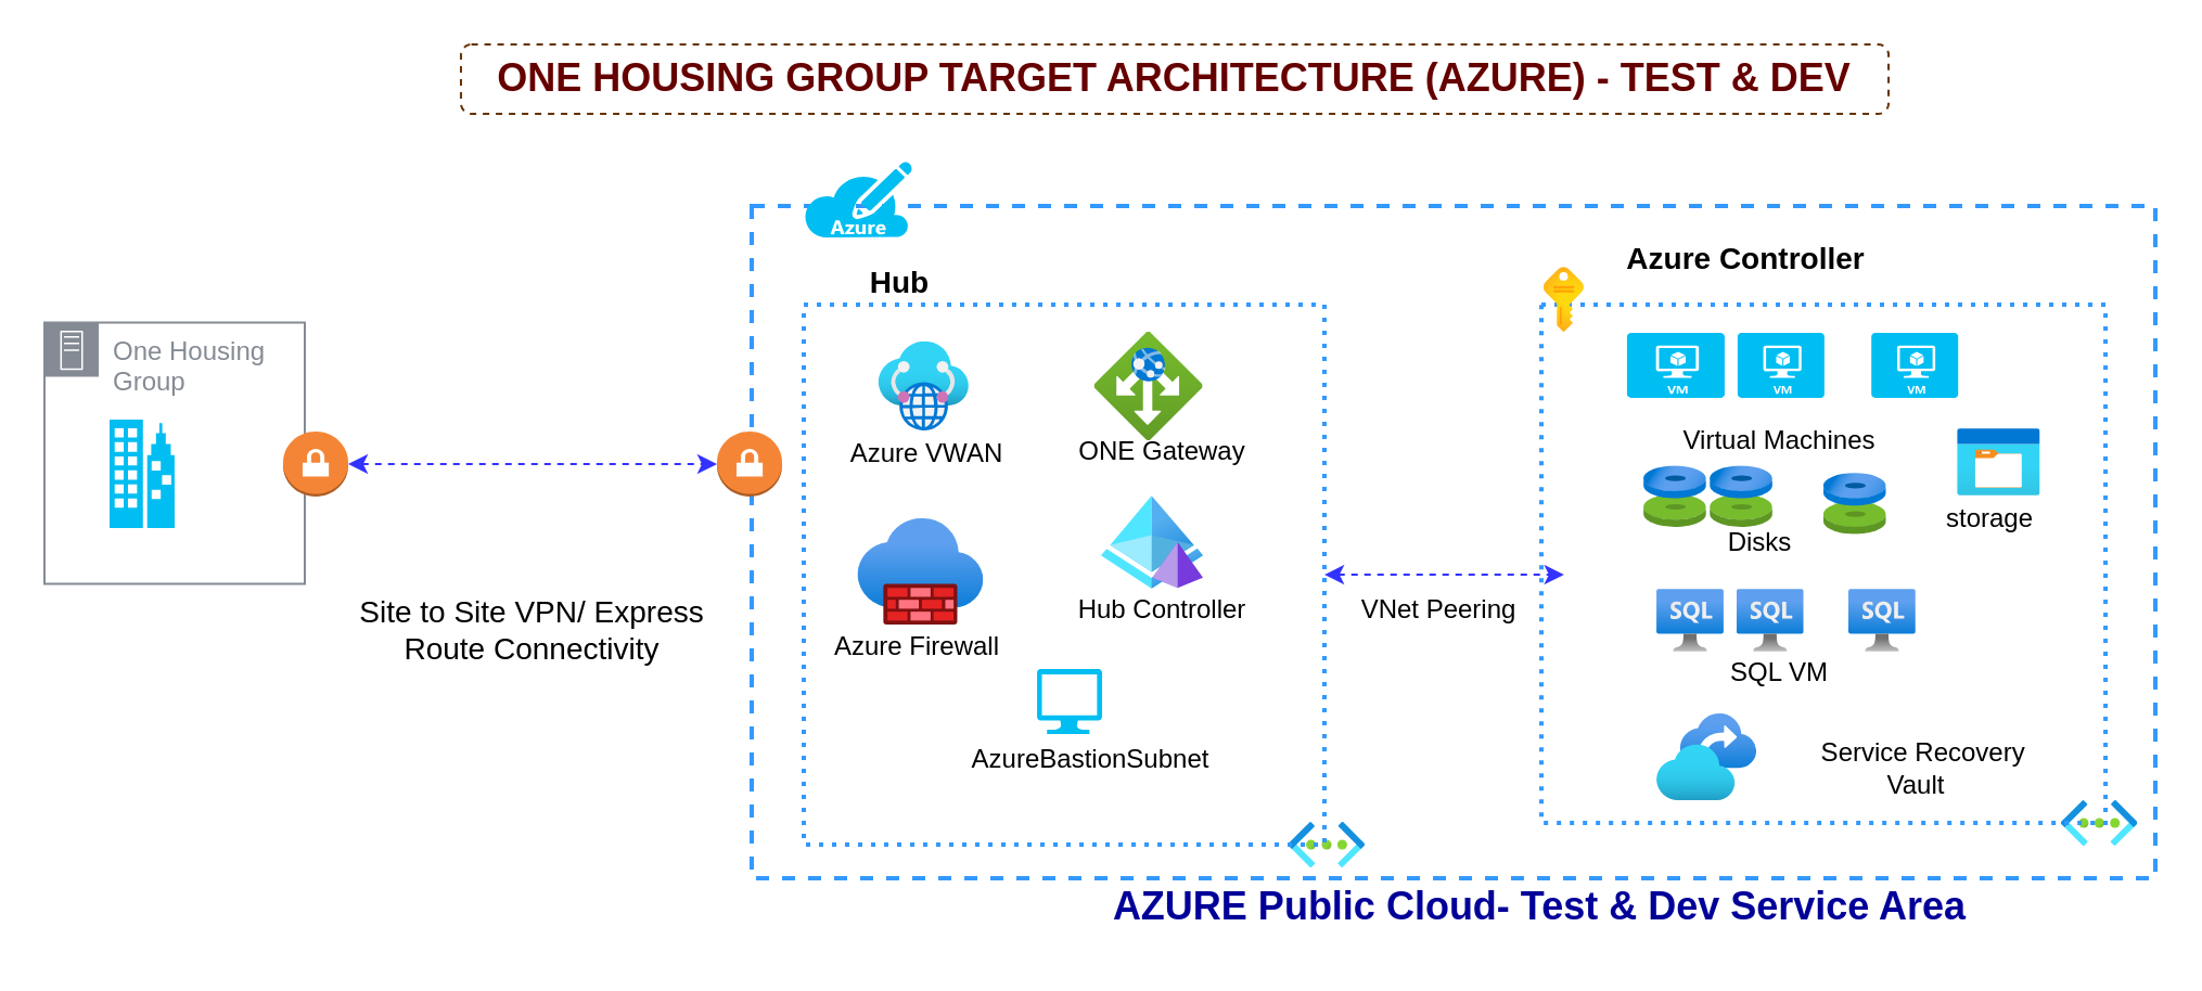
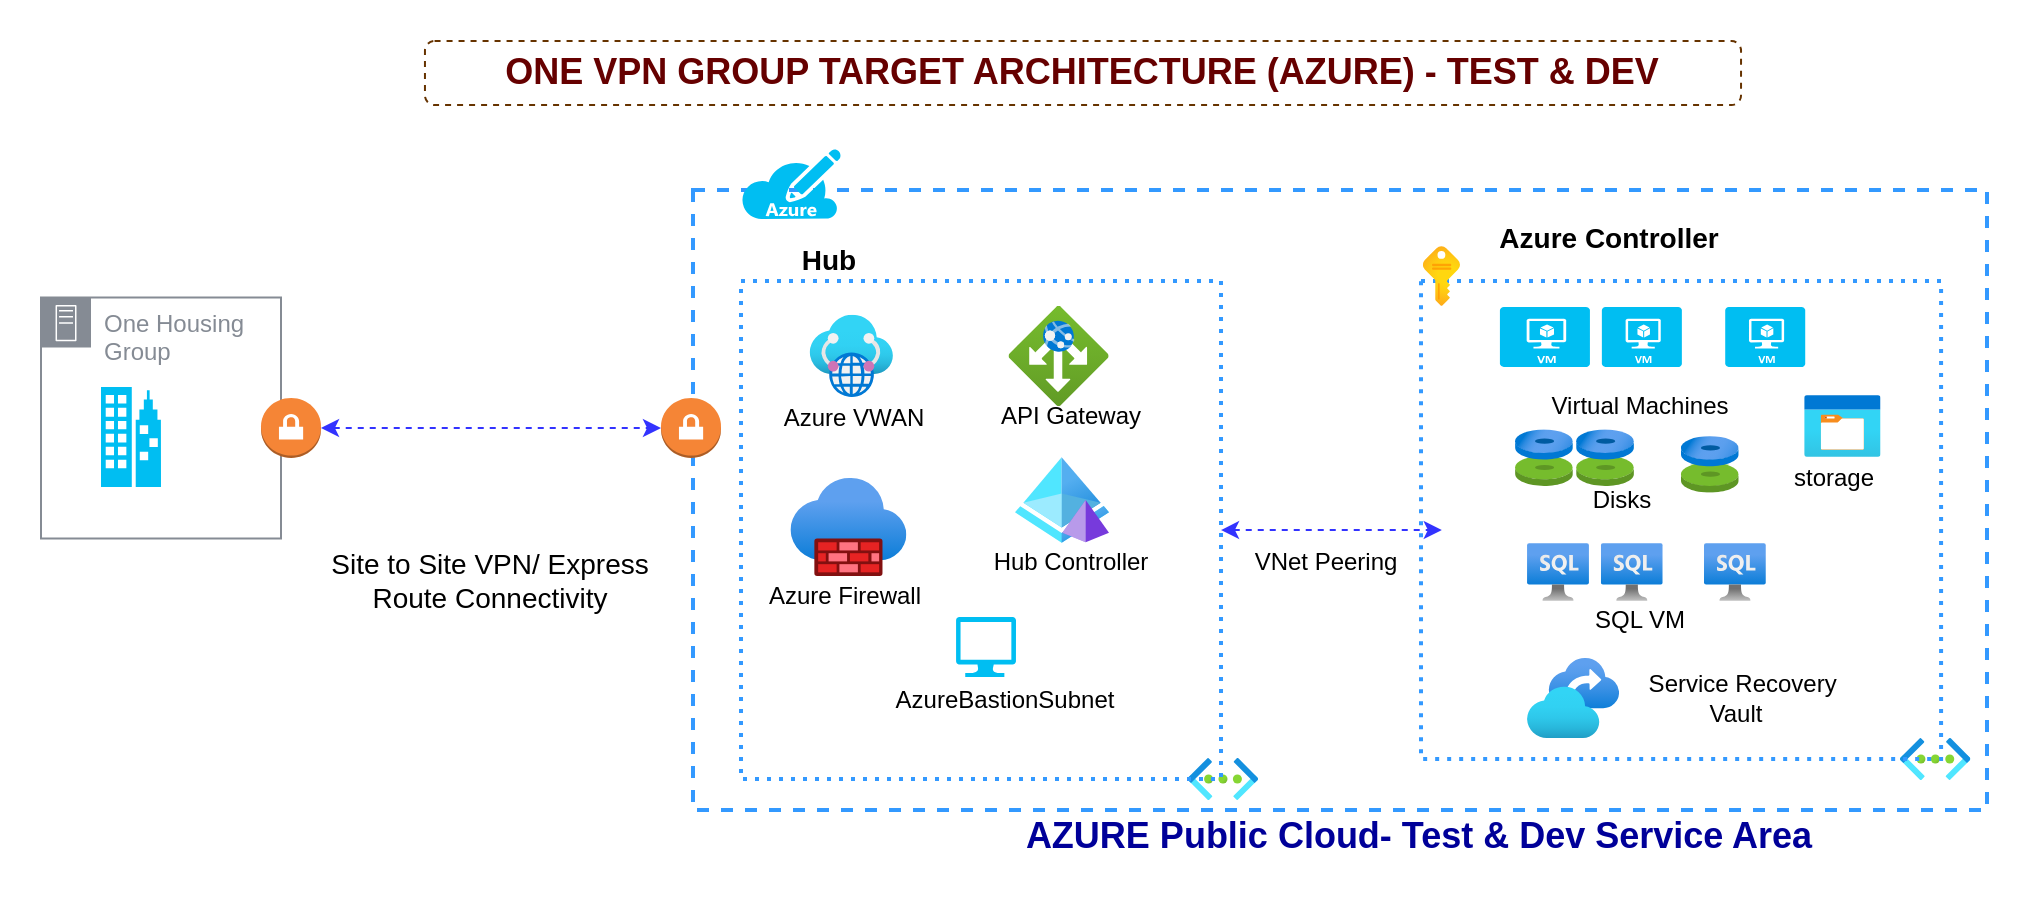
- <mxCell id="2" value="&lt;b&gt;&lt;font color=&quot;#660000&quot; style=&quot;font-size: 18px&quot;&gt;ONE HOUSING GROUP TARGET ARCHITECTURE (AZURE) - TEST &amp;amp; DEV&lt;/font&gt;&lt;/b&gt;" style="text;html=1;strokeColor=none;fillColor=none;align=center;verticalAlign=middle;whiteSpace=wrap;rounded=0;" parent="1" vertex="1"><mxGeometry x="213" y="26" width="656" height="20" as="geometry" /></mxCell>
+ <mxCell id="2" value="&lt;b&gt;&lt;font color=&quot;#660000&quot; style=&quot;font-size: 18px&quot;&gt;ONE VPN GROUP TARGET ARCHITECTURE (AZURE) - TEST &amp;amp; DEV&lt;/font&gt;&lt;/b&gt;" style="text;html=1;strokeColor=none;fillColor=none;align=center;verticalAlign=middle;whiteSpace=wrap;rounded=0;" parent="1" vertex="1"><mxGeometry x="213" y="26" width="656" height="20" as="geometry" /></mxCell>
- <mxCell id="15" value="ONE Gateway" style="text;html=1;strokeColor=none;fillColor=none;align=center;verticalAlign=middle;whiteSpace=wrap;rounded=0;dashed=1;dashPattern=1 2;" parent="1" vertex="1"><mxGeometry x="485.64" y="198" width="99.36" height="20" as="geometry" /></mxCell>
+ <mxCell id="15" value="API Gateway" style="text;html=1;strokeColor=none;fillColor=none;align=center;verticalAlign=middle;whiteSpace=wrap;rounded=0;dashed=1;dashPattern=1 2;" parent="1" vertex="1"><mxGeometry x="485.64" y="198" width="99.36" height="20" as="geometry" /></mxCell>
- <mxCell id="38" value="&amp;nbsp; Service Recovery Vault" style="text;html=1;strokeColor=none;fillColor=none;align=center;verticalAlign=middle;whiteSpace=wrap;rounded=0;dashed=1;dashPattern=1 2;" parent="1" vertex="1"><mxGeometry x="827.68" y="344" width="109.57" height="20" as="geometry" /></mxCell>
+ <mxCell id="38" value="&amp;nbsp; Service Recovery Vault" style="text;html=1;strokeColor=none;fillColor=none;align=center;verticalAlign=middle;whiteSpace=wrap;rounded=0;dashed=1;dashPattern=1 2;" parent="1" vertex="1"><mxGeometry x="812.68" y="339" width="109.57" height="20" as="geometry" /></mxCell>
